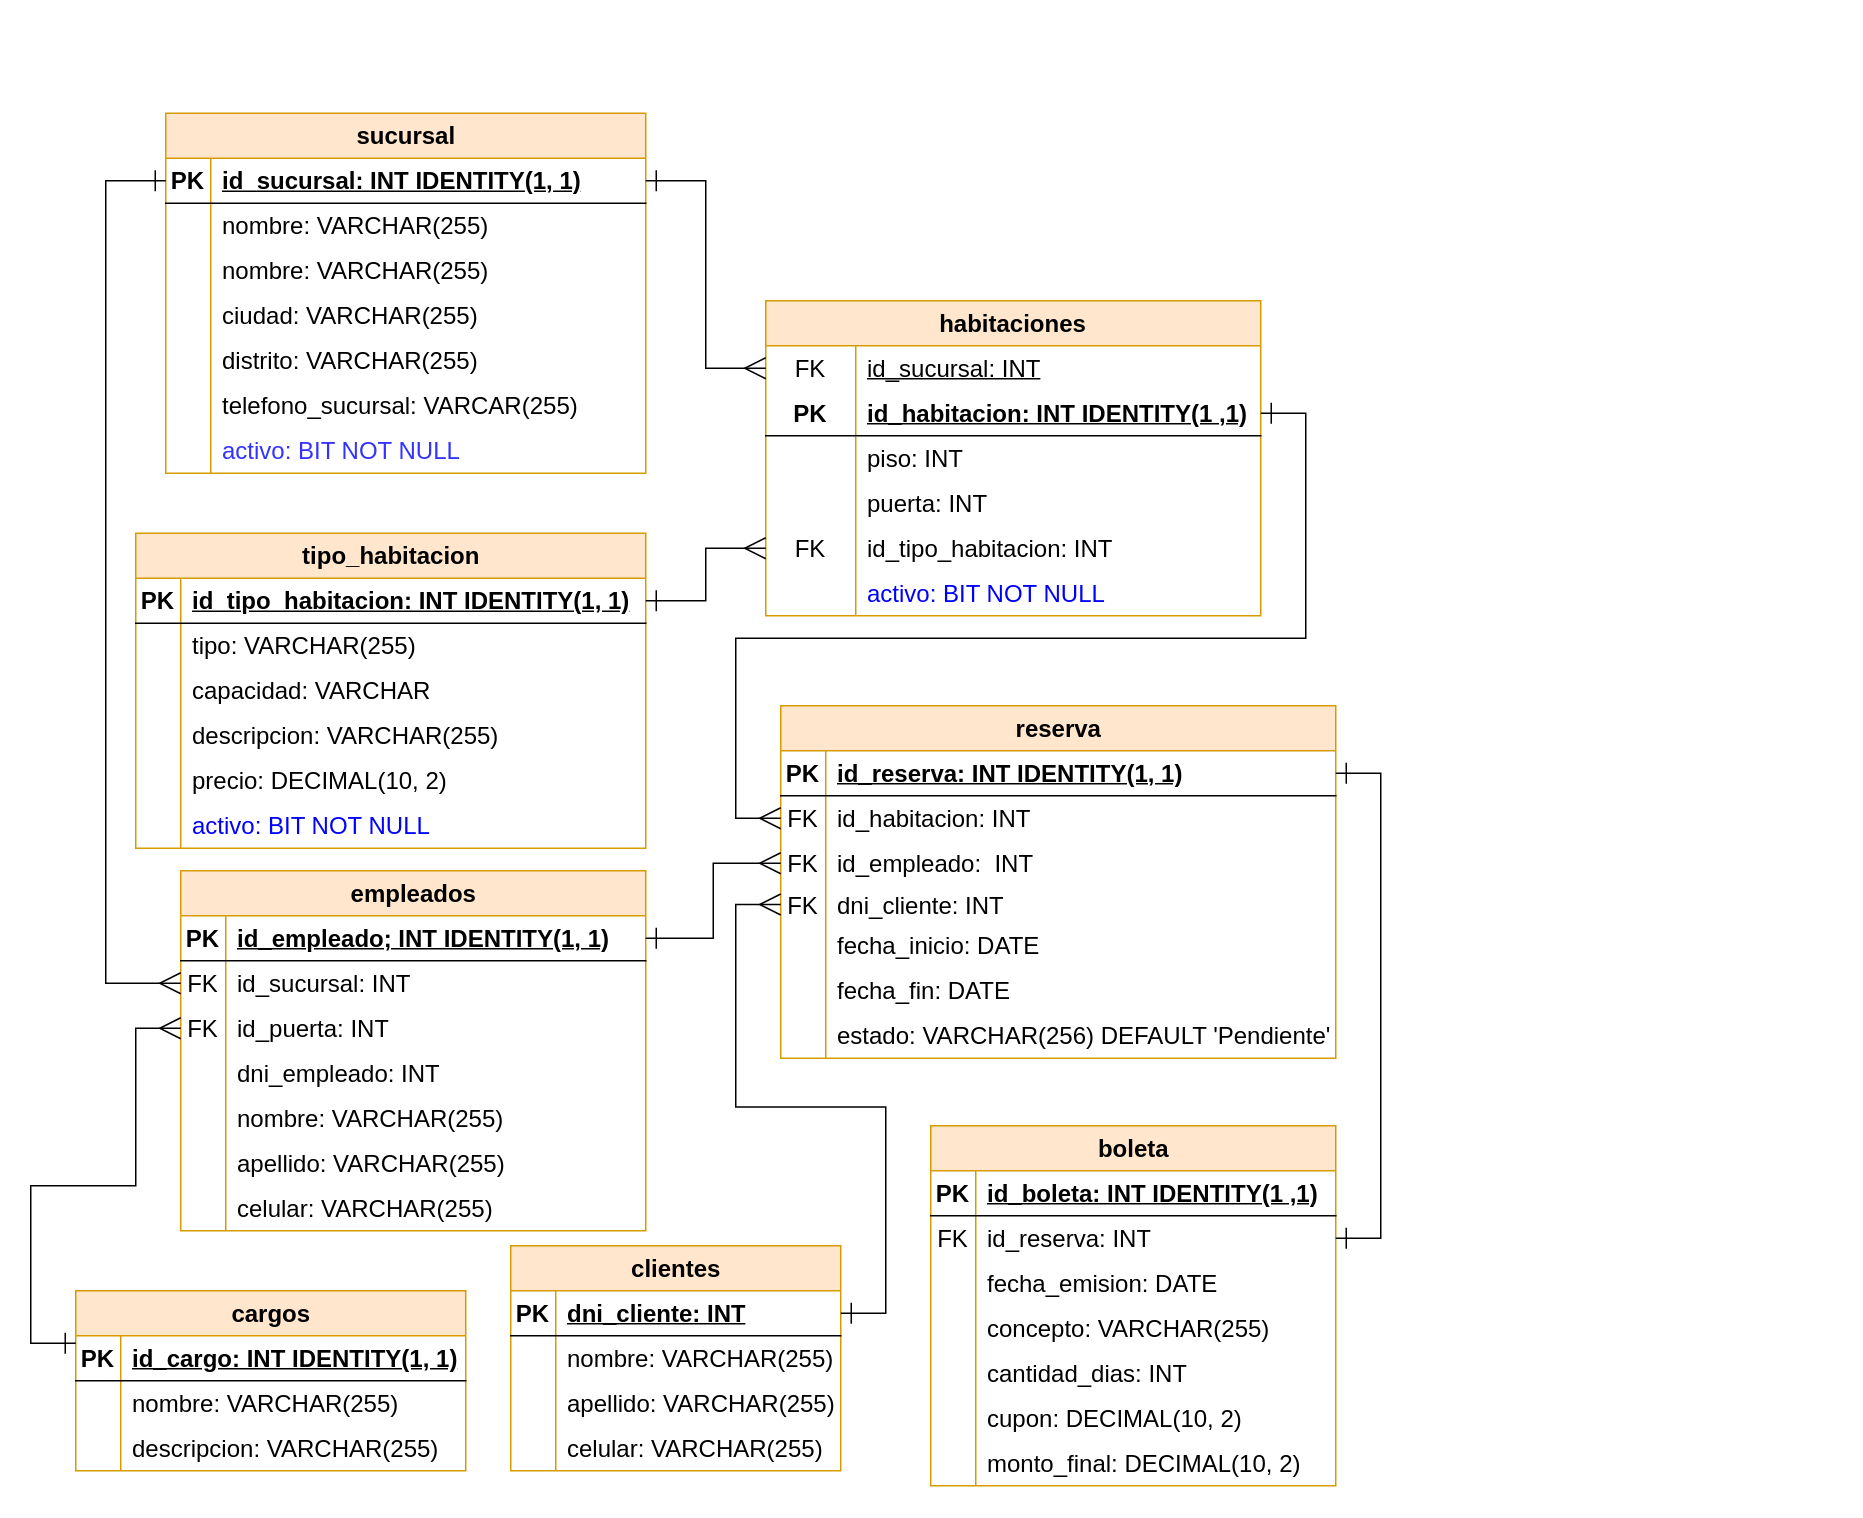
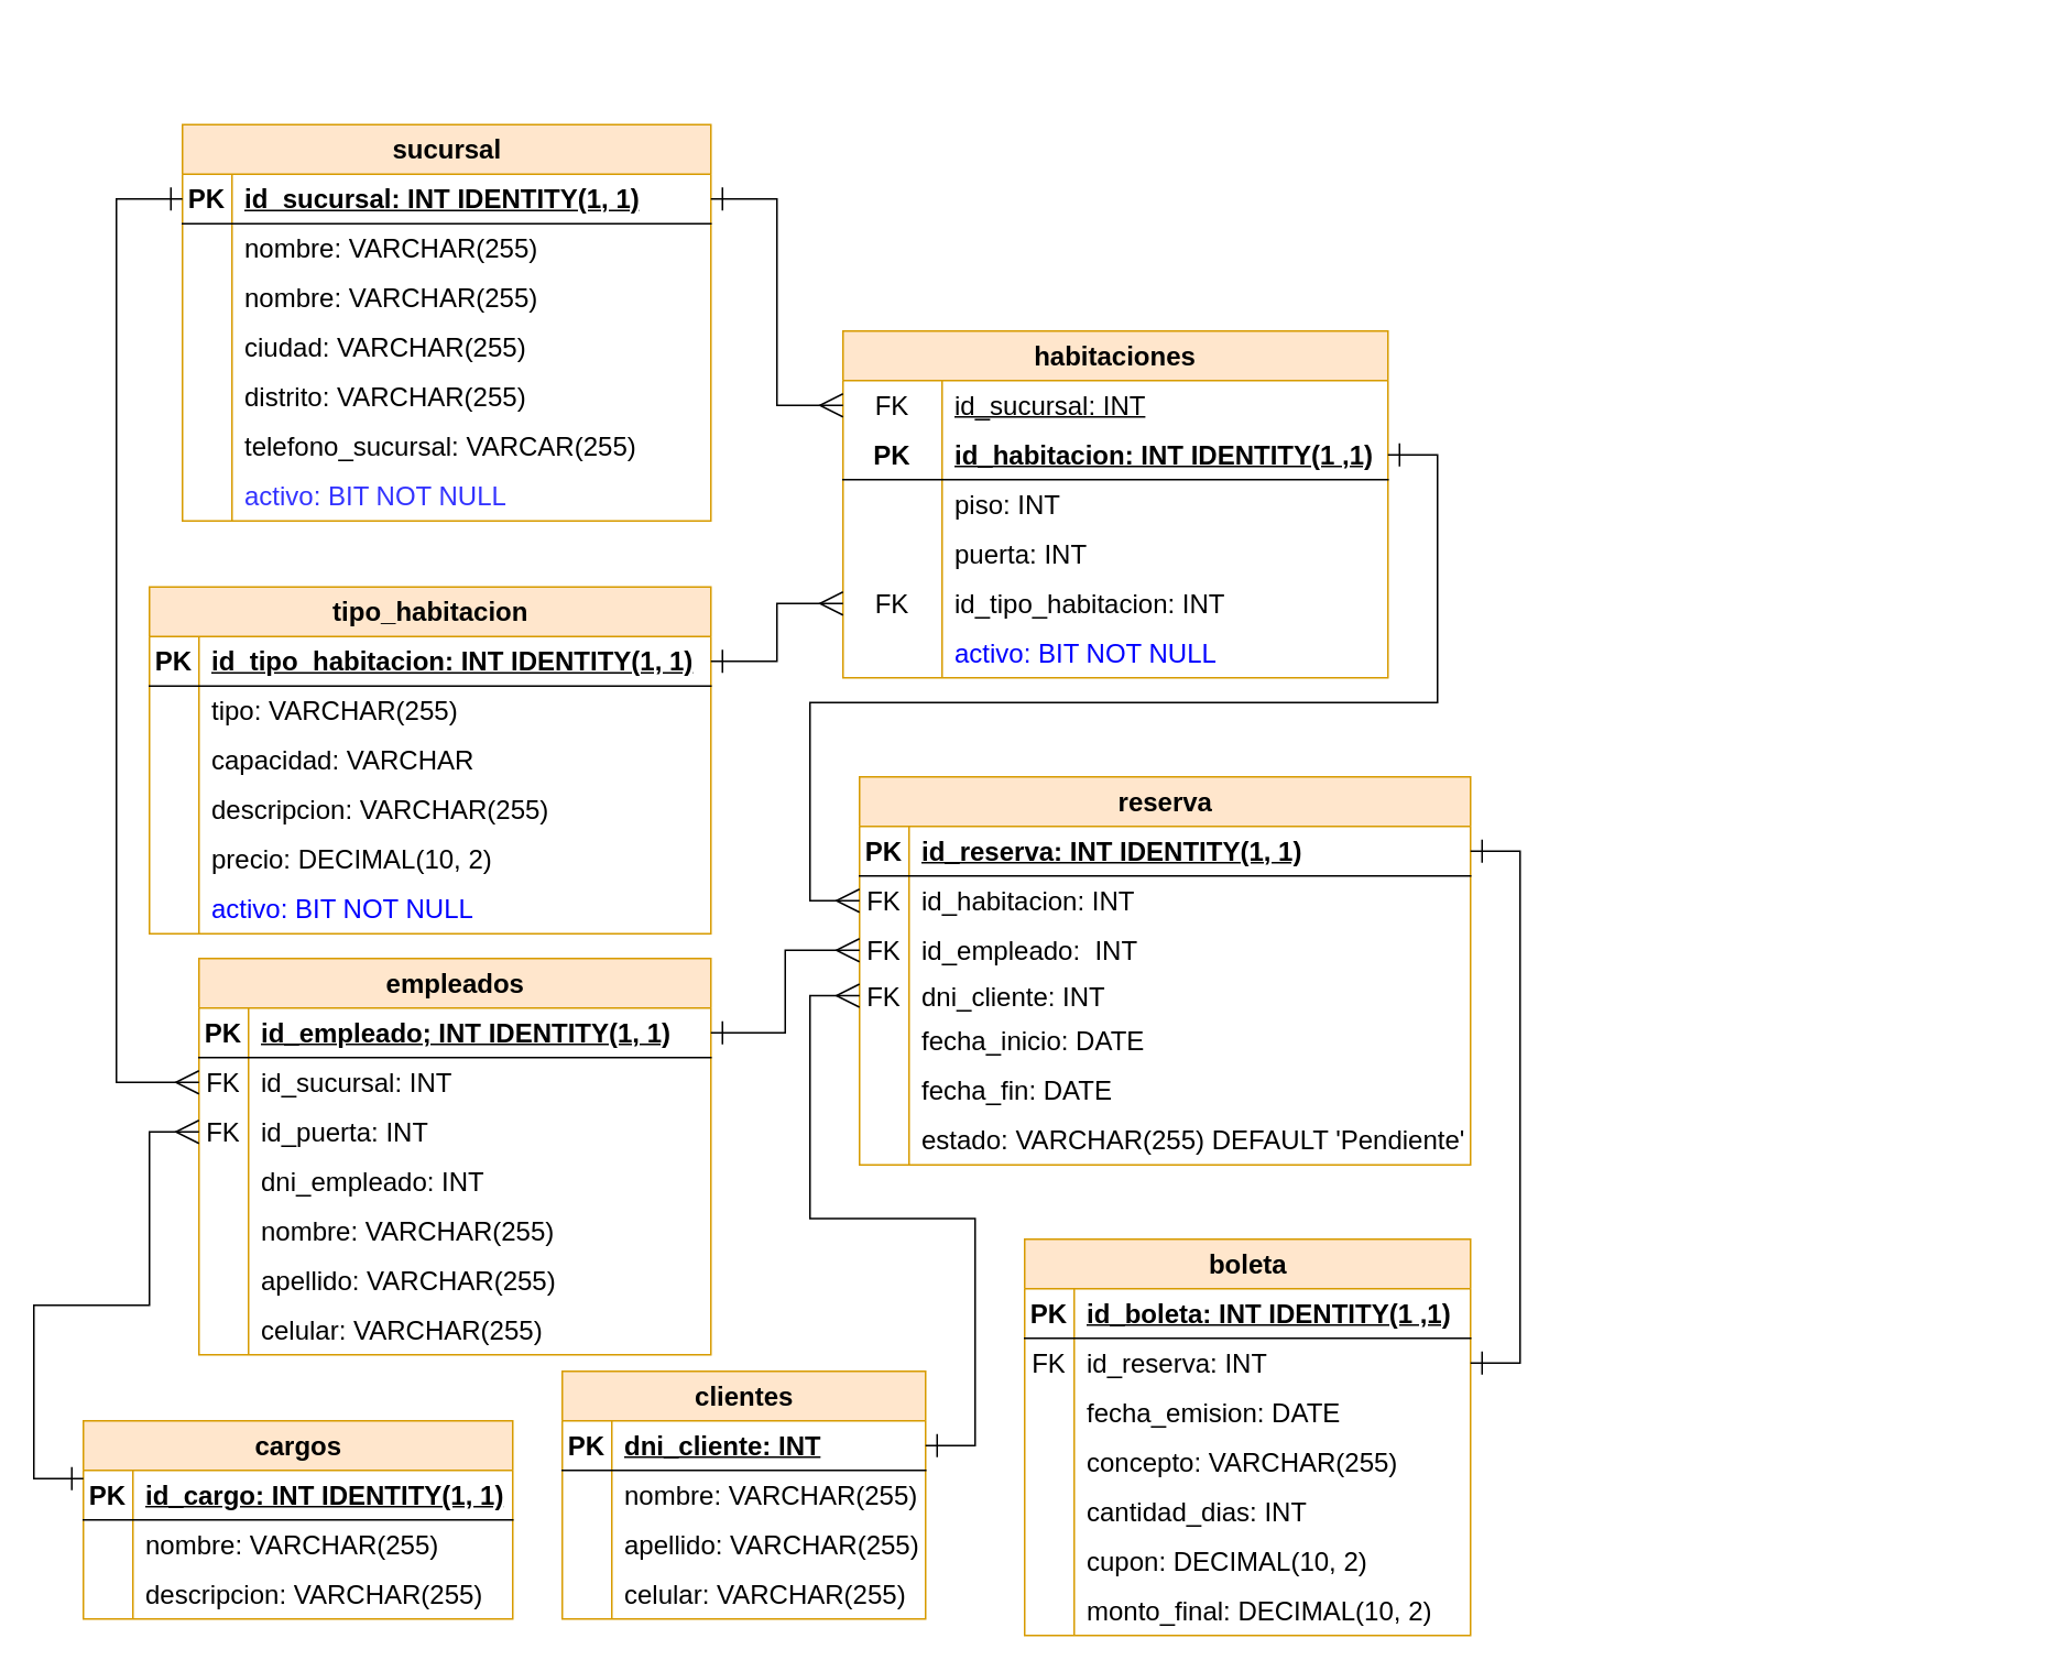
- <mxCell id="96" value="estado: VARCHAR(256) DEFAULT 'Pendiente'" style="shape=partialRectangle;connectable=0;fillColor=none;top=0;left=0;bottom=0;right=0;align=left;spacingLeft=6;overflow=hidden;whiteSpace=wrap;html=1;fontSize=16;" parent="94" vertex="1"><mxGeometry x="30" width="340" height="30" as="geometry"><mxRectangle width="340" height="30" as="alternateBounds" /></mxGeometry></mxCell>
+ <mxCell id="96" value="estado: VARCHAR(255) DEFAULT 'Pendiente'" style="shape=partialRectangle;connectable=0;fillColor=none;top=0;left=0;bottom=0;right=0;align=left;spacingLeft=6;overflow=hidden;whiteSpace=wrap;html=1;fontSize=16;" parent="94" vertex="1"><mxGeometry x="30" width="340" height="30" as="geometry"><mxRectangle width="340" height="30" as="alternateBounds" /></mxGeometry></mxCell>
